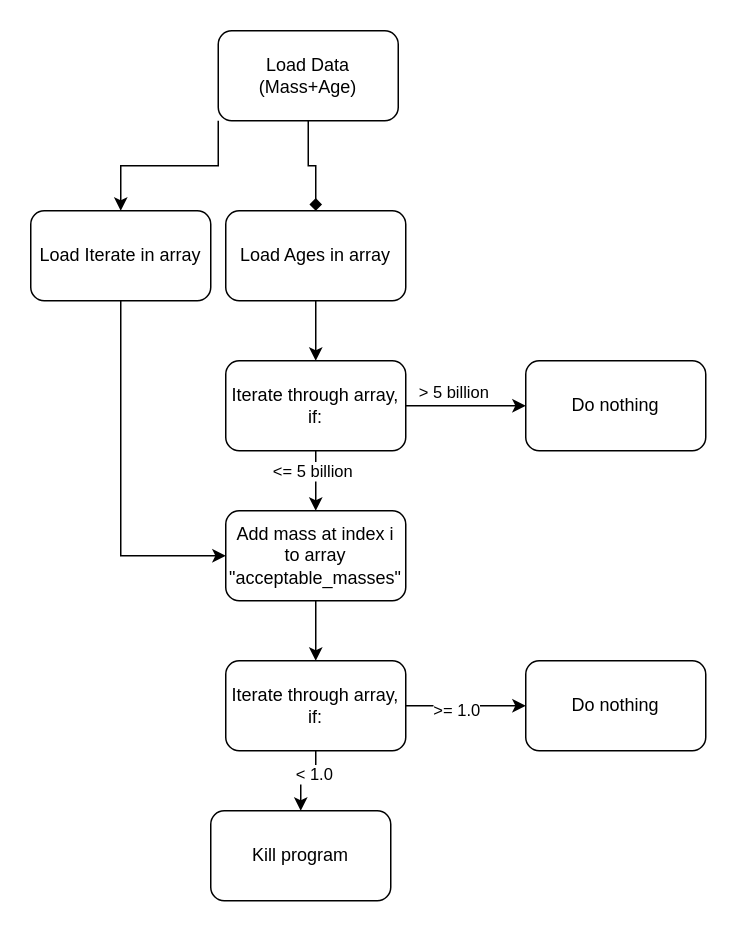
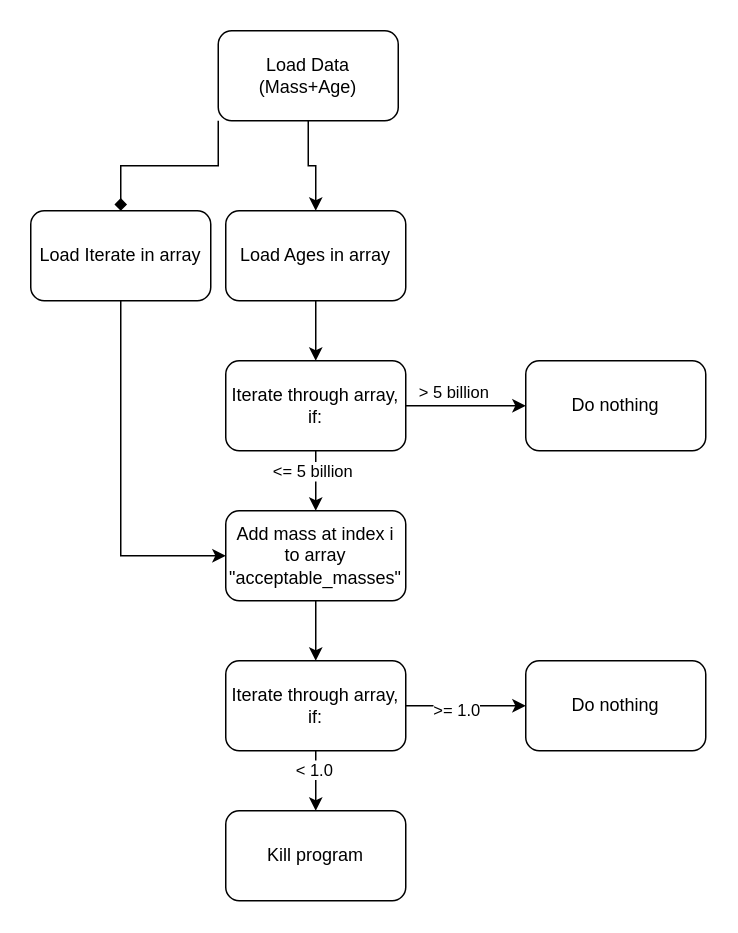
- <mxCell id="3" style="edgeStyle=orthogonalEdgeStyle;rounded=0;orthogonalLoop=1;jettySize=auto;html=1;endArrow=diamond;" edge="1" parent="1" source="4" target="8"><mxGeometry relative="1" as="geometry" /></mxCell>
+ <mxCell id="3" style="edgeStyle=orthogonalEdgeStyle;rounded=0;orthogonalLoop=1;jettySize=auto;html=1;" edge="1" parent="1" source="4" target="8"><mxGeometry relative="1" as="geometry" /></mxCell>
- <mxCell id="2" style="edgeStyle=orthogonalEdgeStyle;rounded=0;orthogonalLoop=1;jettySize=auto;html=1;entryX=0.5;entryY=0;entryDx=0;entryDy=0;" edge="1" parent="1" source="4" target="6"><mxGeometry relative="1" as="geometry"><Array as="points"><mxPoint x="145" y="110" /><mxPoint x="80" y="110" /></Array></mxGeometry></mxCell>
+ <mxCell id="2" style="edgeStyle=orthogonalEdgeStyle;rounded=0;orthogonalLoop=1;jettySize=auto;html=1;entryX=0.5;entryY=0;entryDx=0;entryDy=0;endArrow=diamond;" edge="1" parent="1" source="4" target="6"><mxGeometry relative="1" as="geometry"><Array as="points"><mxPoint x="145" y="110" /><mxPoint x="80" y="110" /></Array></mxGeometry></mxCell>
- <mxCell id="23" value="&lt;div&gt;Kill program&lt;/div&gt;" style="whiteSpace=wrap;html=1;rounded=1;" vertex="1" parent="1"><mxGeometry x="140" y="540" width="120" height="60" as="geometry" /></mxCell>
+ <mxCell id="23" value="&lt;div&gt;Kill program&lt;/div&gt;" style="whiteSpace=wrap;html=1;rounded=1;" vertex="1" parent="1"><mxGeometry x="150" y="540" width="120" height="60" as="geometry" /></mxCell>
